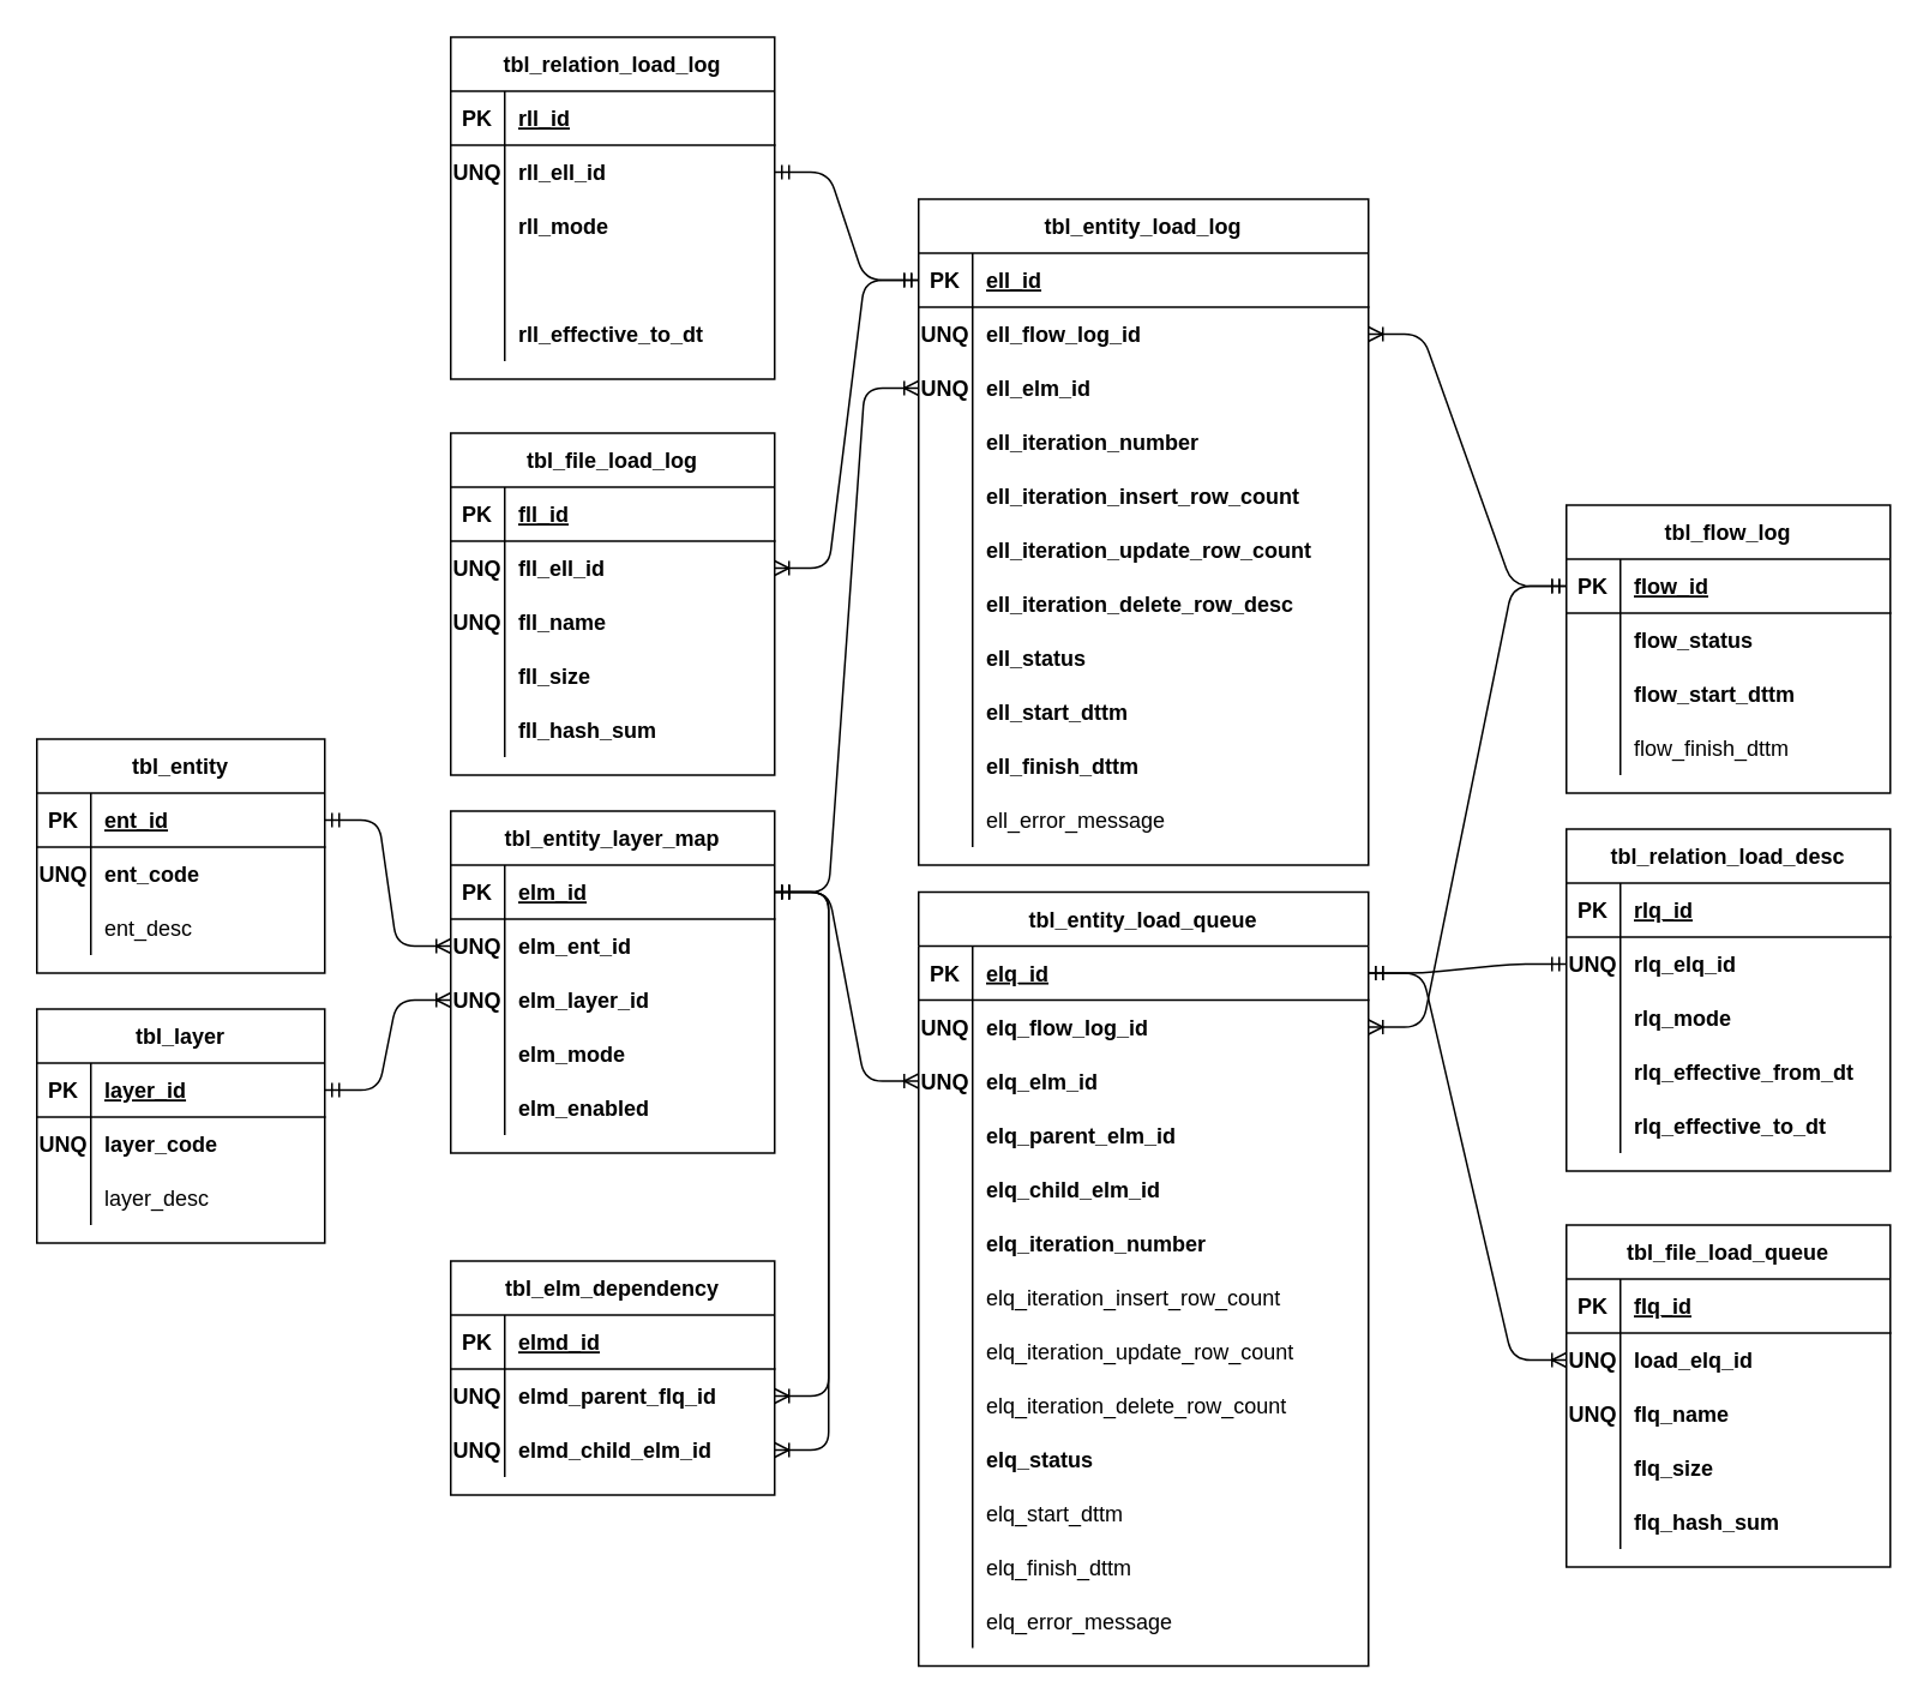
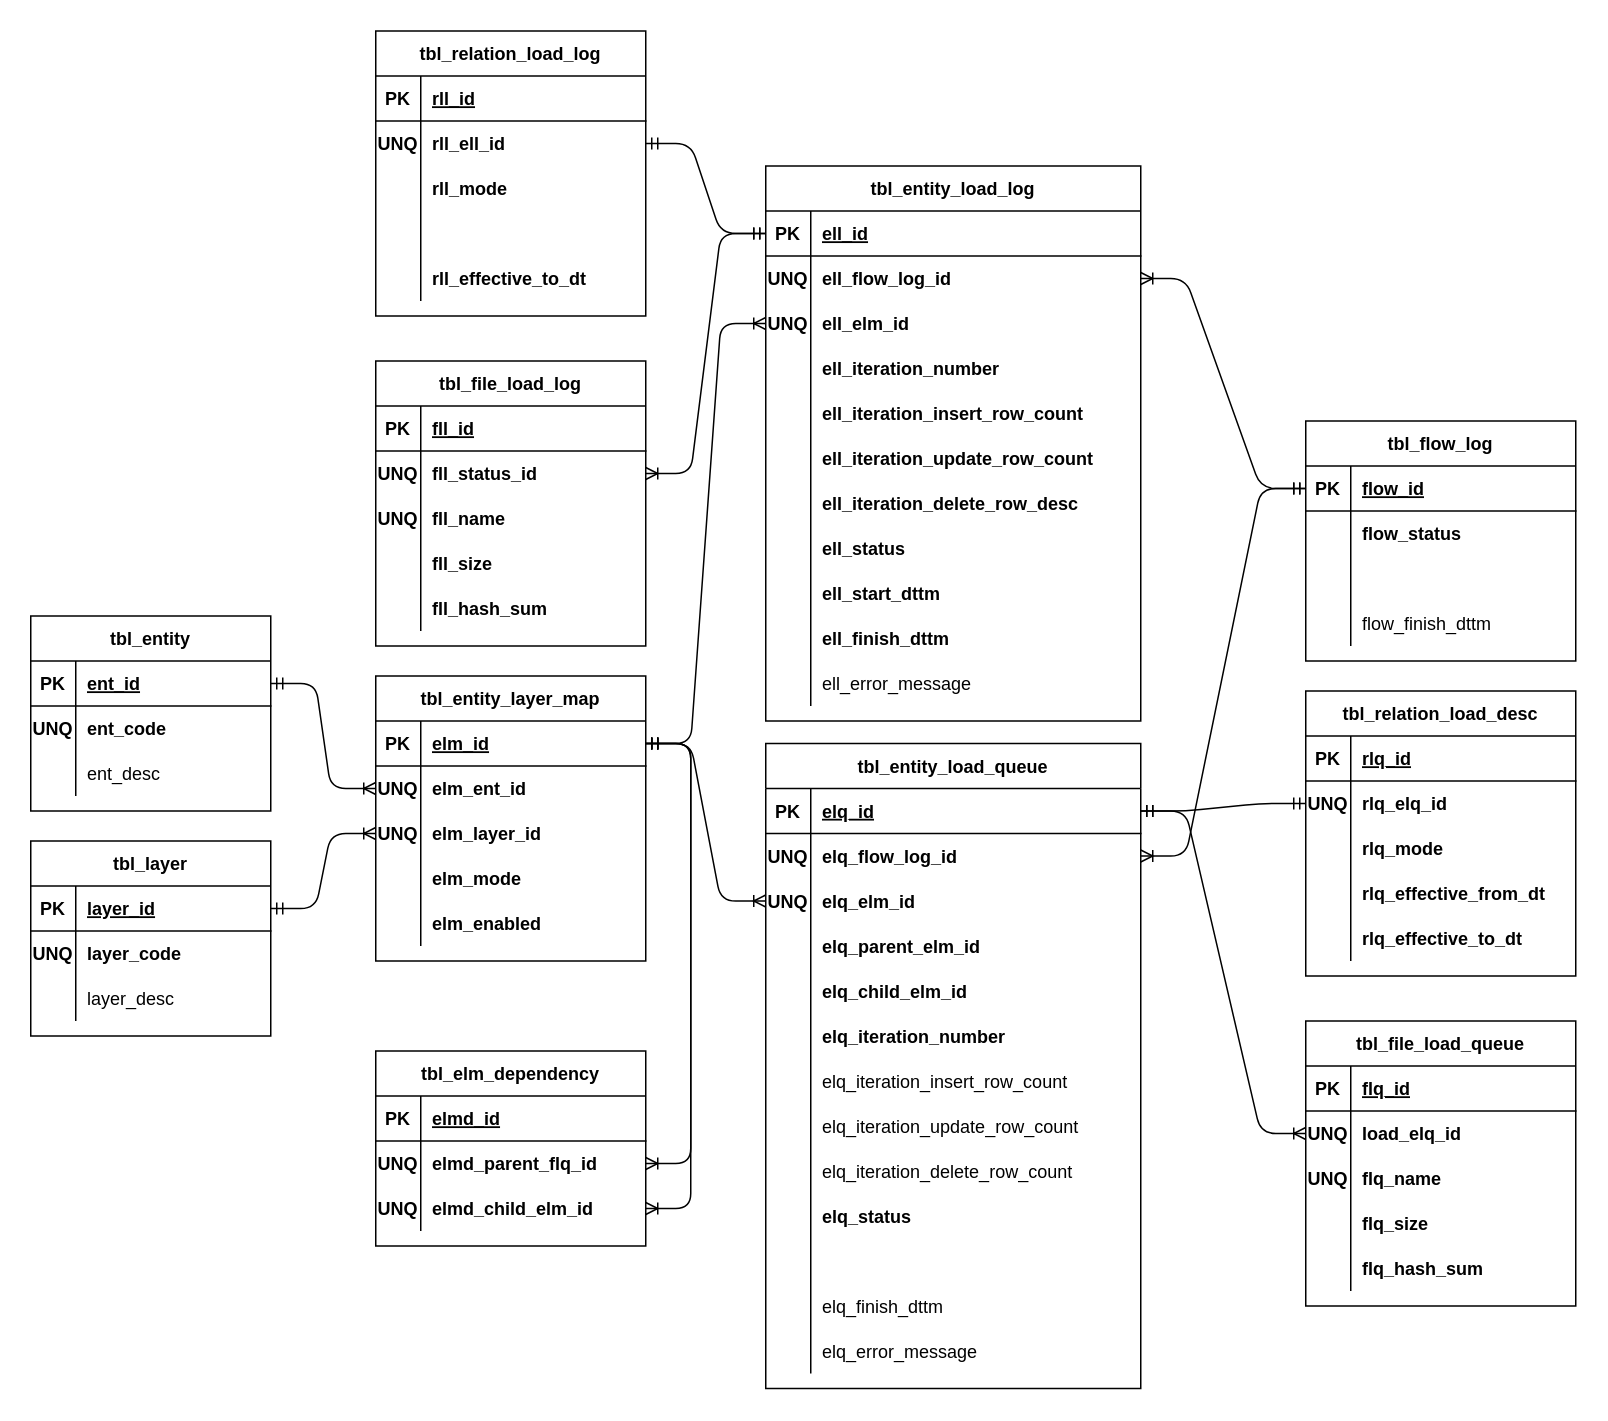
- <mxCell id="94" value="fll_ell_id" style="shape=partialRectangle;connectable=0;fillColor=none;top=0;left=0;bottom=0;right=0;align=left;spacingLeft=6;overflow=hidden;fontStyle=1" parent="92" vertex="1"><mxGeometry x="30" width="150" height="30" as="geometry" /></mxCell>
+ <mxCell id="94" value="fll_status_id" style="shape=partialRectangle;connectable=0;fillColor=none;top=0;left=0;bottom=0;right=0;align=left;spacingLeft=6;overflow=hidden;fontStyle=1" parent="92" vertex="1"><mxGeometry x="30" width="150" height="30" as="geometry" /></mxCell>
- <mxCell id="21" value="flow_start_dttm" style="shape=partialRectangle;overflow=hidden;connectable=0;fillColor=none;top=0;left=0;bottom=0;right=0;align=left;spacingLeft=6;fontStyle=1" parent="19" vertex="1"><mxGeometry x="30" width="150" height="30" as="geometry" /></mxCell>
- <mxCell id="167" value="elq_start_dttm" style="shape=partialRectangle;connectable=0;fillColor=none;top=0;left=0;bottom=0;right=0;align=left;spacingLeft=6;overflow=hidden;fontStyle=0" parent="165" vertex="1"><mxGeometry x="30" width="220" height="30" as="geometry" /></mxCell>
